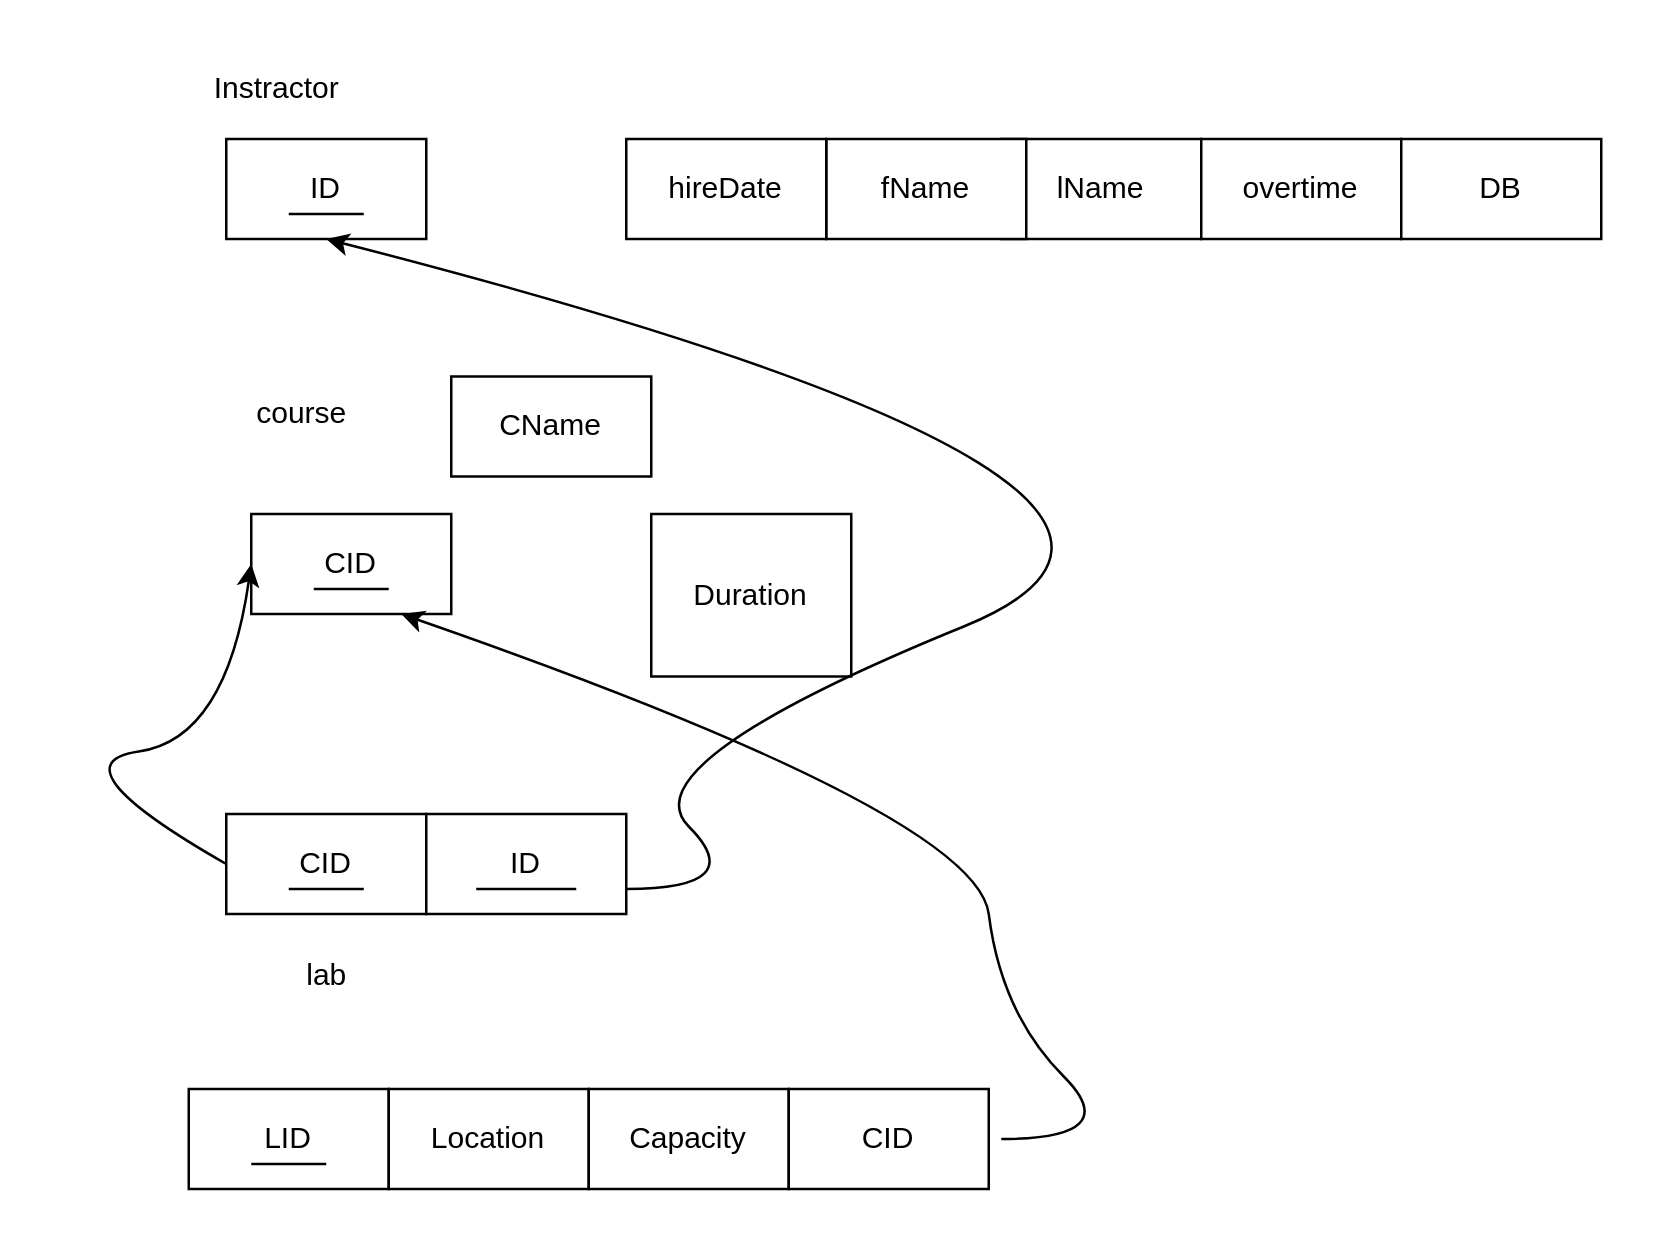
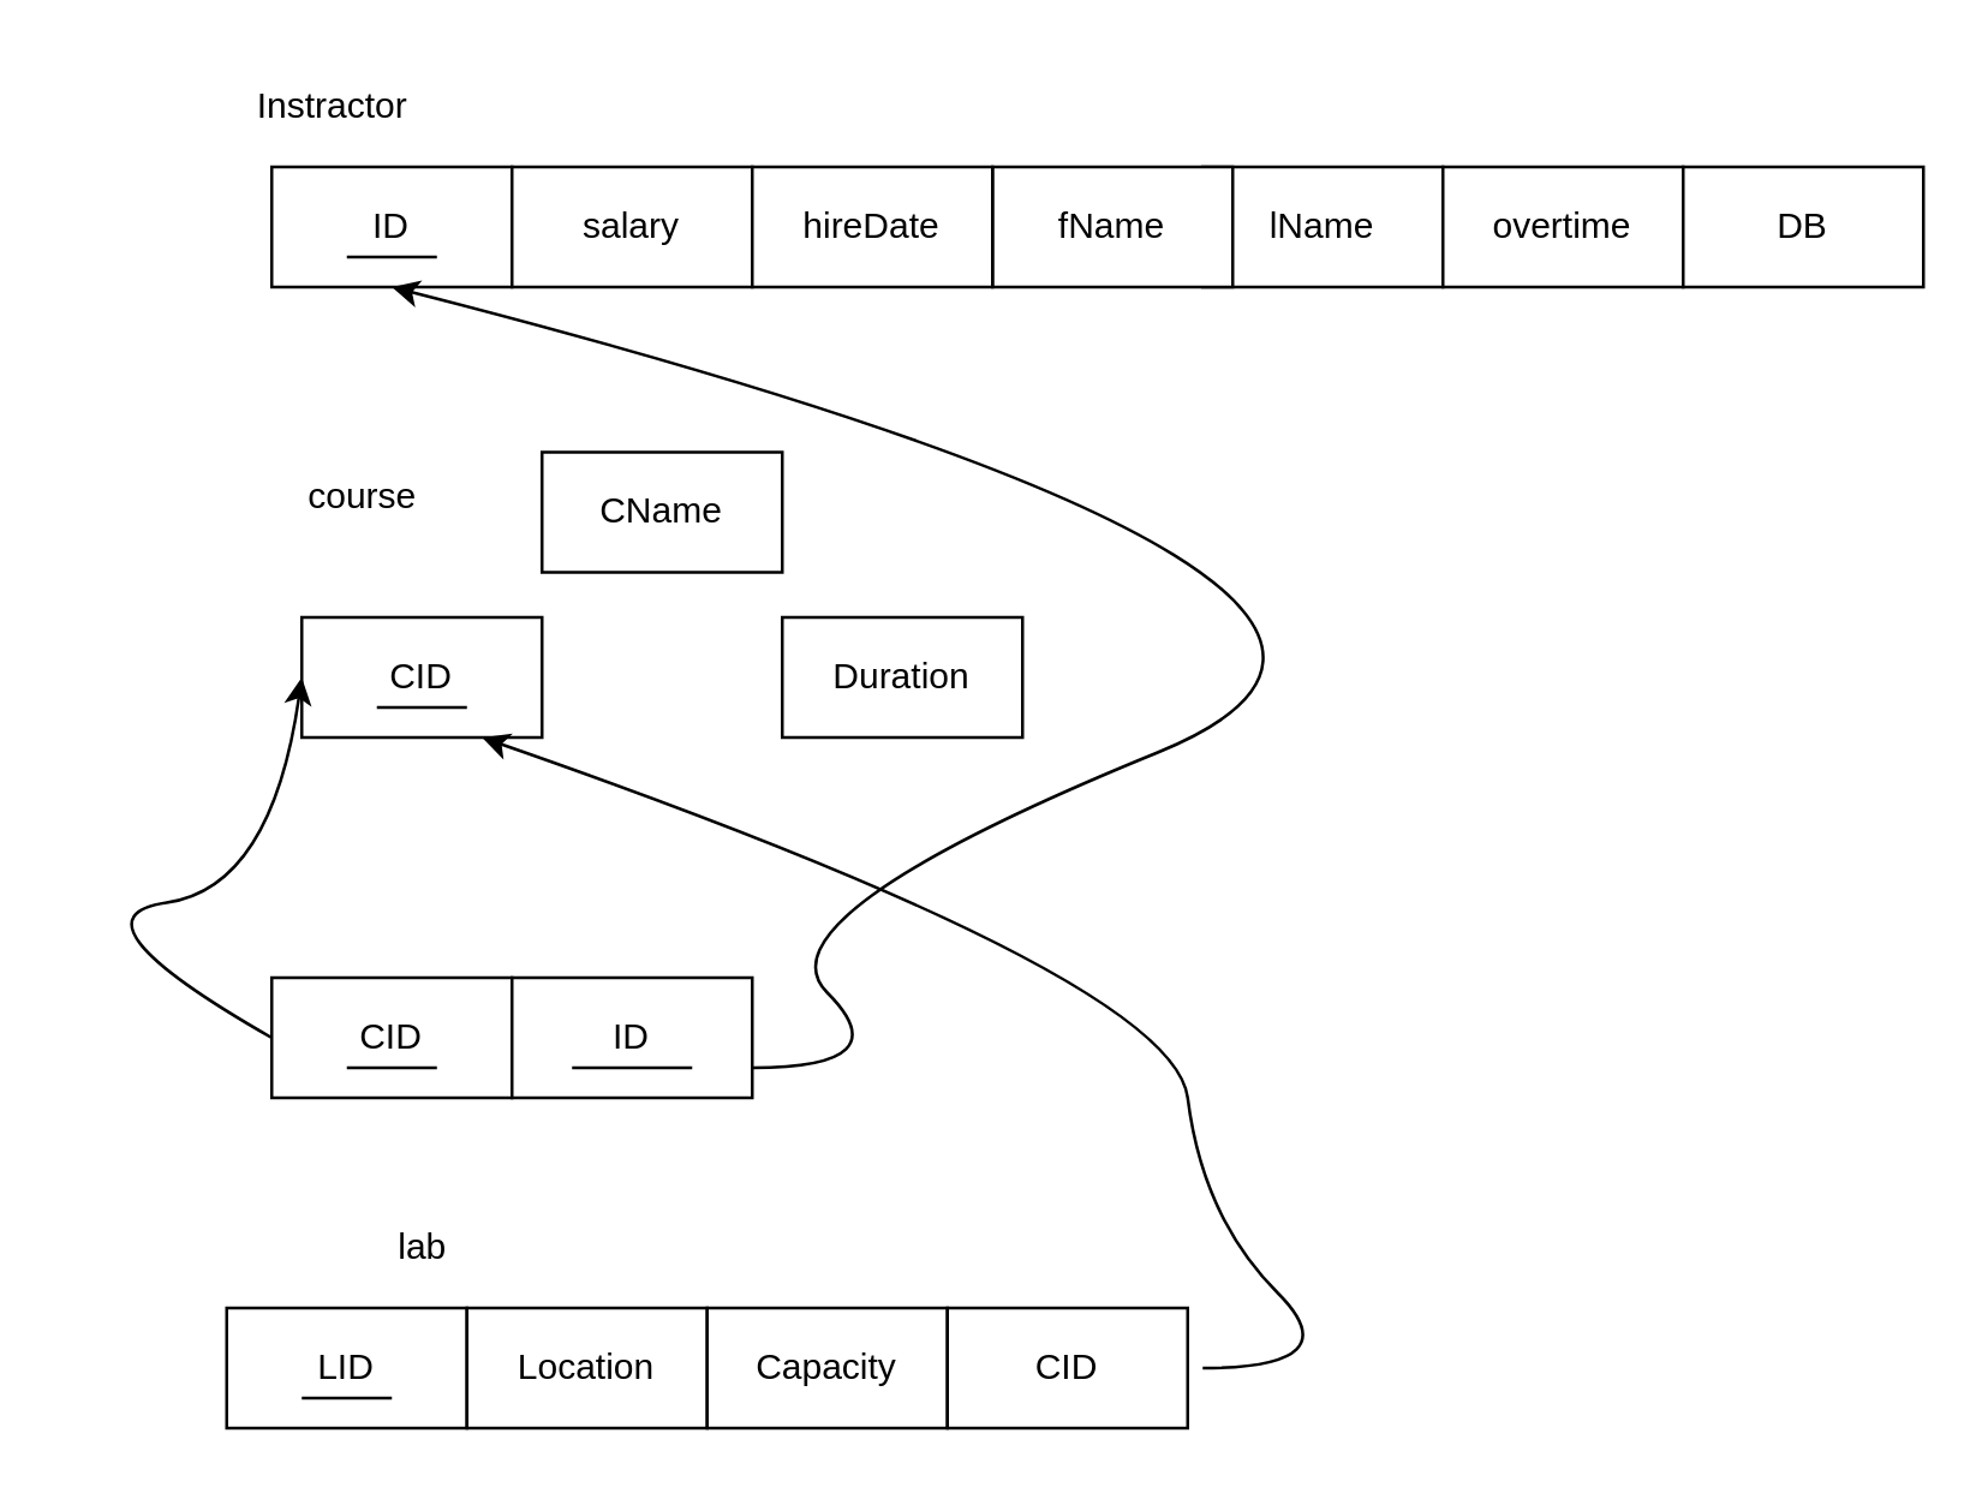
+ <mxCell id="3" value="salary" style="whiteSpace=wrap;html=1;align=center;" vertex="1" parent="1"><mxGeometry x="170" y="55" width="80" height="40" as="geometry" /></mxCell>
- <mxCell id="12" value="Duration" style="whiteSpace=wrap;html=1;align=center;" vertex="1" parent="1"><mxGeometry x="260" y="205" width="80" height="65" as="geometry" /></mxCell>
+ <mxCell id="12" value="Duration" style="whiteSpace=wrap;html=1;align=center;" vertex="1" parent="1"><mxGeometry x="260" y="205" width="80" height="40" as="geometry" /></mxCell>
- <mxCell id="28" value="lab" style="text;html=1;align=center;verticalAlign=middle;resizable=0;points=[];autosize=1;strokeColor=none;fillColor=none;" vertex="1" parent="1"><mxGeometry x="110" y="375" width="40" height="30" as="geometry" /></mxCell>
+ <mxCell id="28" value="lab" style="text;html=1;align=center;verticalAlign=middle;resizable=0;points=[];autosize=1;strokeColor=none;fillColor=none;" vertex="1" parent="1"><mxGeometry x="120" y="400" width="40" height="30" as="geometry" /></mxCell>
